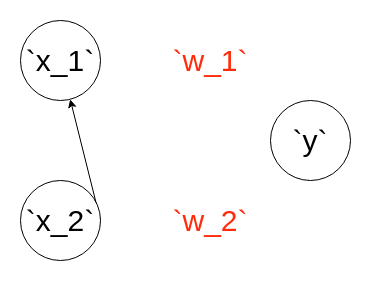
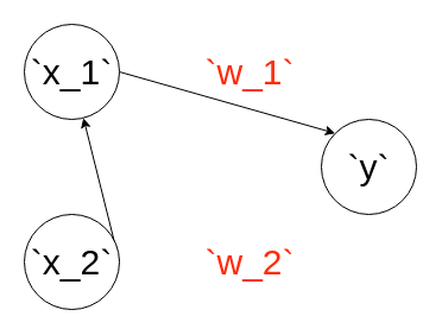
+ <mxCell id="2" style="edgeStyle=none;html=1;exitX=1;exitY=0.5;exitDx=0;exitDy=0;entryX=0;entryY=0;entryDx=0;entryDy=0;" parent="1" source="3" target="6" edge="1"><mxGeometry relative="1" as="geometry"><mxPoint x="250" y="130" as="targetPoint" /></mxGeometry></mxCell>
